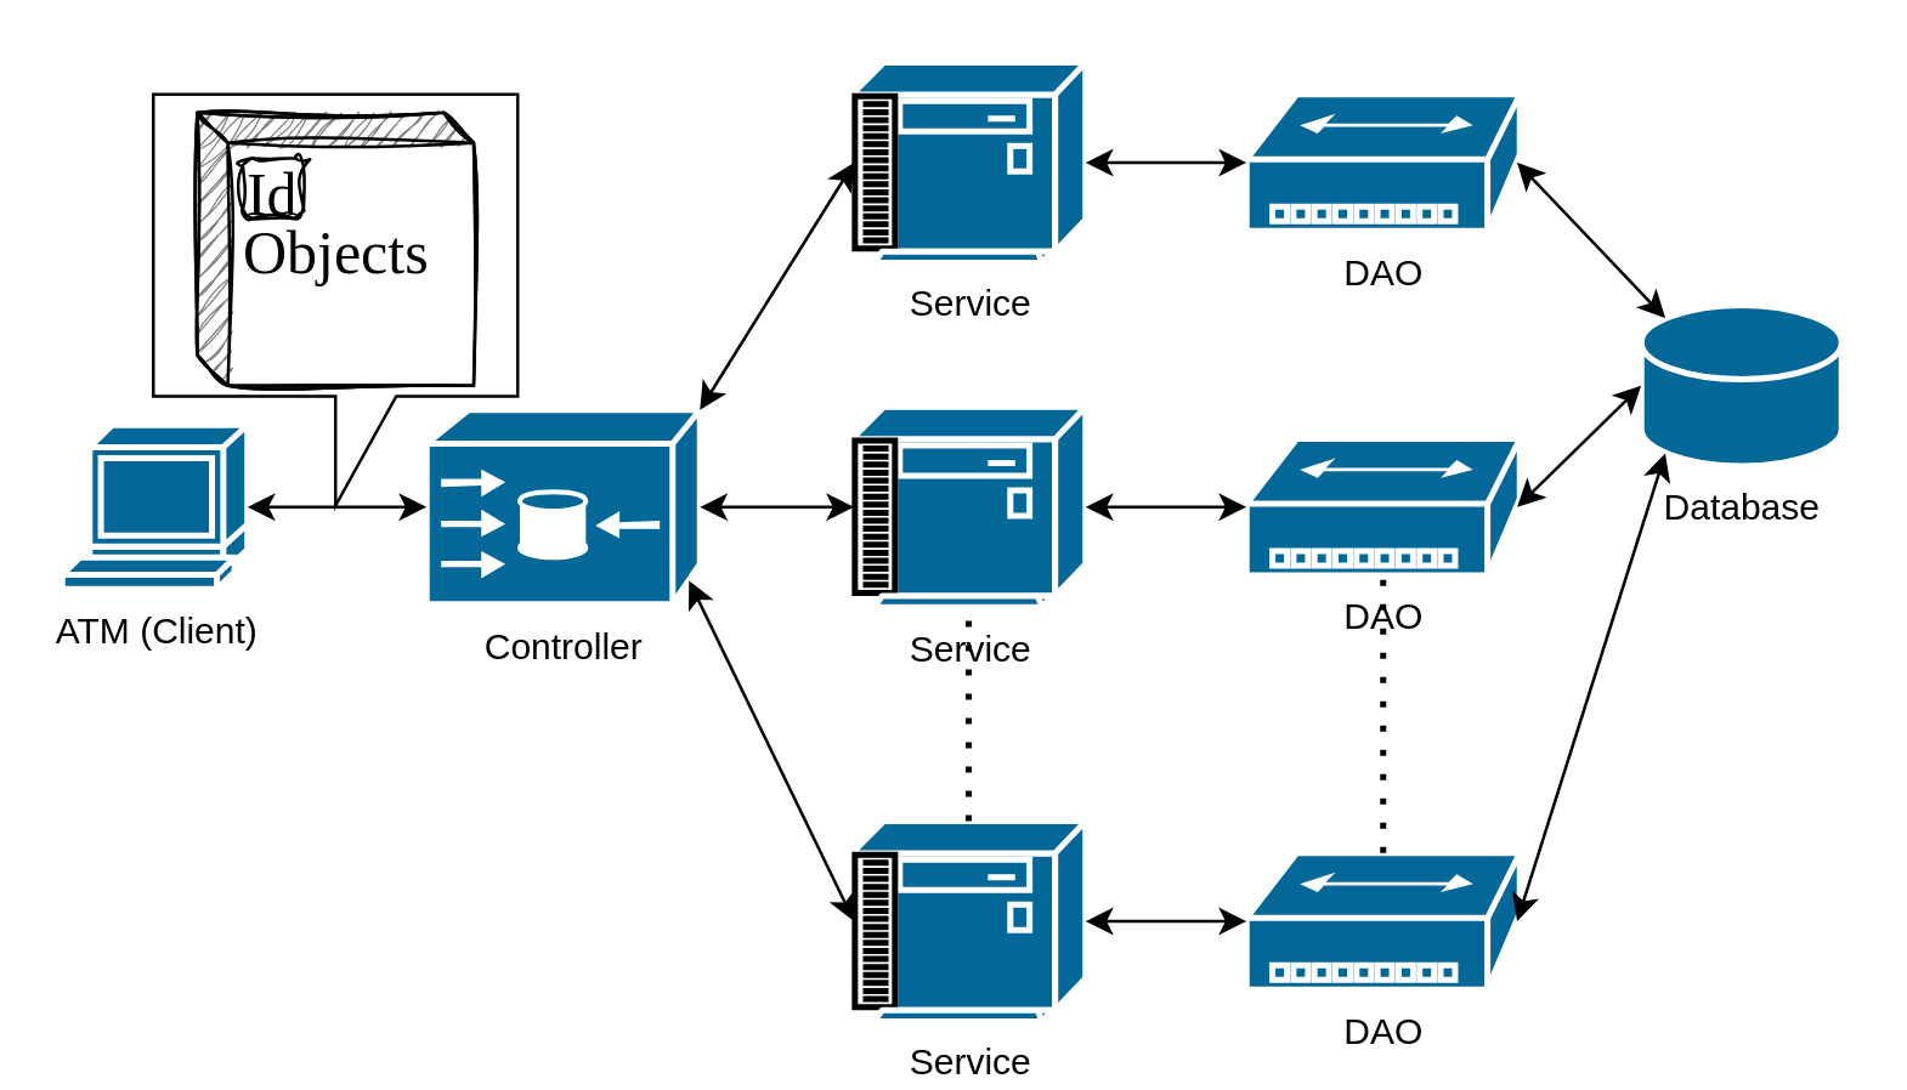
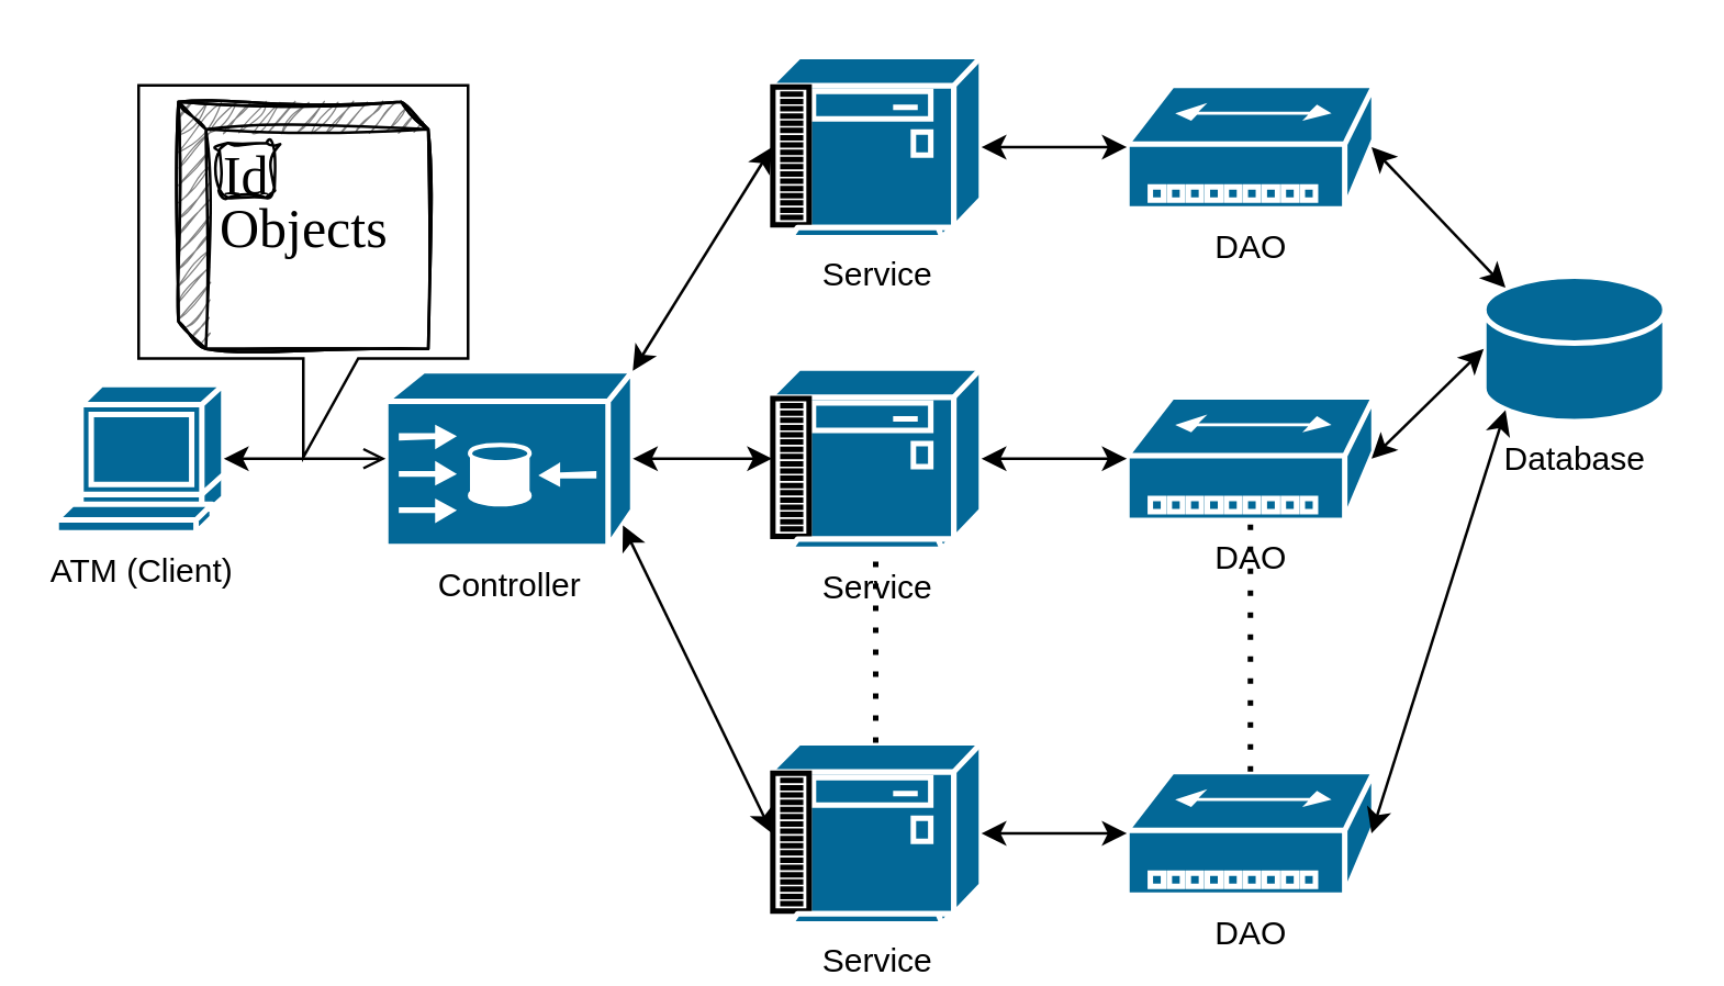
- <mxCell id="13" value="" style="endArrow=classic;startArrow=classic;html=1;rounded=0;exitX=1;exitY=0.5;exitDx=0;exitDy=0;exitPerimeter=0;entryX=0;entryY=0.5;entryDx=0;entryDy=0;entryPerimeter=0;" edge="1" parent="1" source="5" target="4"><mxGeometry width="50" height="50" relative="1" as="geometry"><mxPoint x="260" y="216" as="sourcePoint" /><mxPoint x="150" y="166" as="targetPoint" /></mxGeometry></mxCell>
+ <mxCell id="13" value="" style="endArrow=open;startArrow=classic;html=1;rounded=0;exitX=1;exitY=0.5;exitDx=0;exitDy=0;exitPerimeter=0;entryX=0;entryY=0.5;entryDx=0;entryDy=0;entryPerimeter=0;" edge="1" parent="1" source="5" target="4"><mxGeometry width="50" height="50" relative="1" as="geometry"><mxPoint x="260" y="216" as="sourcePoint" /><mxPoint x="150" y="166" as="targetPoint" /></mxGeometry></mxCell>
